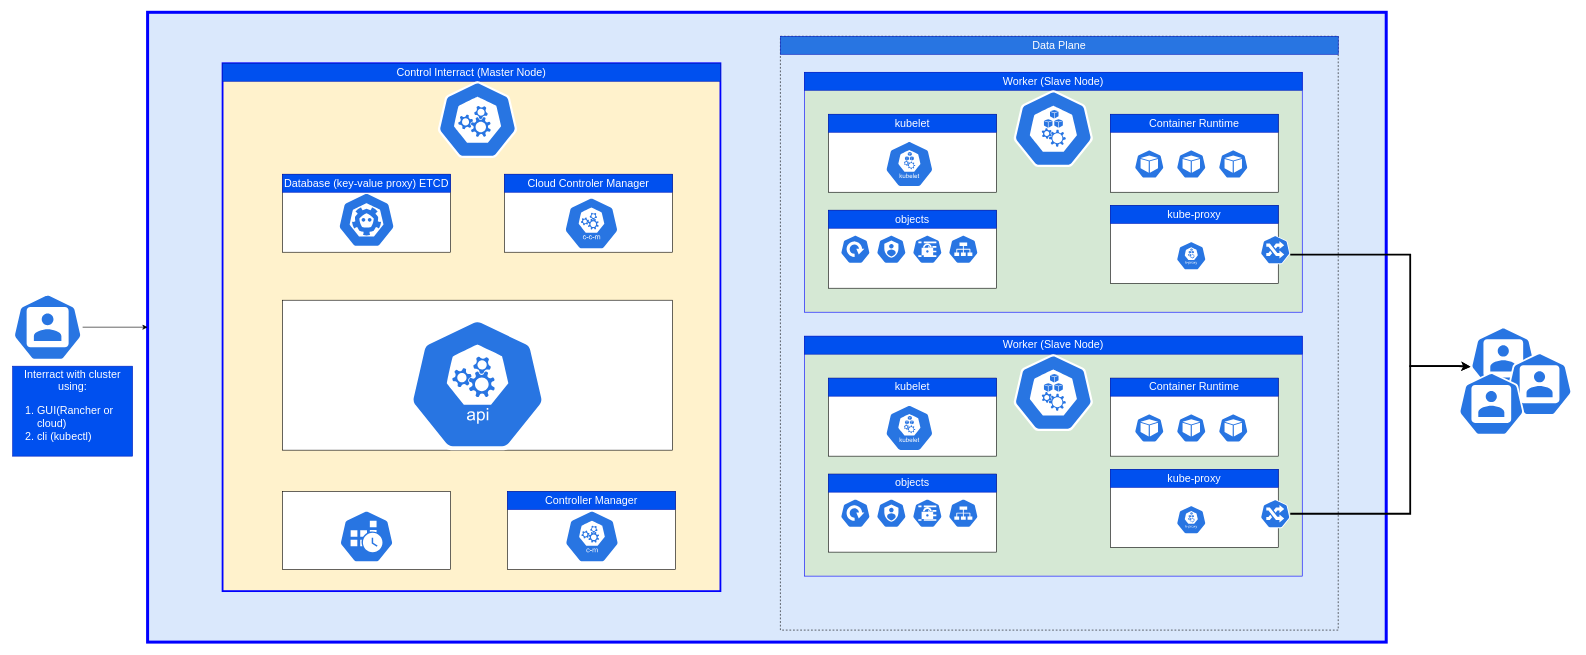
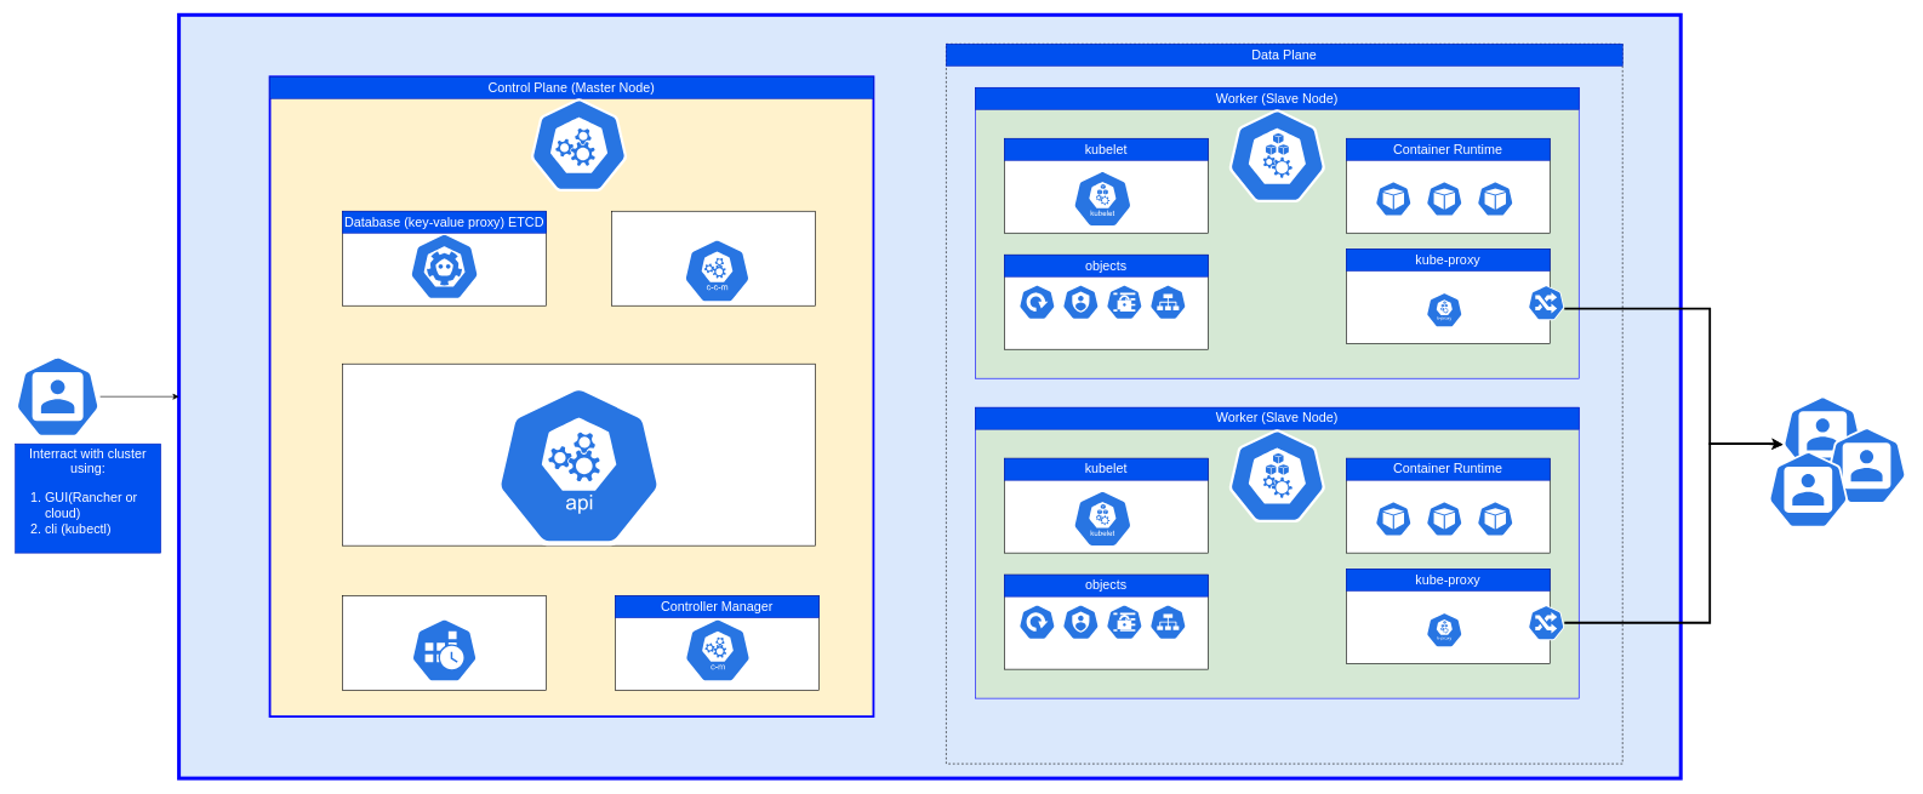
- <mxCell id="25" value="&lt;font style=&quot;font-size: 18px;&quot;&gt;Data Plane&lt;/font&gt;" style="rounded=0;whiteSpace=wrap;html=1;strokeColor=#001DBC;fillColor=#2875e2;fontColor=#ffffff;" vertex="1" parent="1"><mxGeometry x="1300" y="60" width="930" height="30" as="geometry" /></mxCell>
+ <mxCell id="25" value="&lt;font style=&quot;font-size: 18px;&quot;&gt;Data Plane&lt;/font&gt;" style="rounded=0;whiteSpace=wrap;html=1;strokeColor=#001DBC;fillColor=#0050ef;fontColor=#ffffff;" vertex="1" parent="1"><mxGeometry x="1300" y="60" width="930" height="30" as="geometry" /></mxCell>
- <mxCell id="6" value="&lt;font style=&quot;font-size: 18px;&quot;&gt;Control Interract (Master Node)&lt;/font&gt;" style="rounded=0;whiteSpace=wrap;html=1;strokeColor=#001DBC;fillColor=#0050ef;fontColor=#ffffff;" vertex="1" parent="1"><mxGeometry x="370" y="105" width="830" height="30" as="geometry" /></mxCell>
+ <mxCell id="6" value="&lt;font style=&quot;font-size: 18px;&quot;&gt;Control Plane (Master Node)&lt;/font&gt;" style="rounded=0;whiteSpace=wrap;html=1;strokeColor=#001DBC;fillColor=#0050ef;fontColor=#ffffff;" vertex="1" parent="1"><mxGeometry x="370" y="105" width="830" height="30" as="geometry" /></mxCell>
- <mxCell id="11" value="&lt;span style=&quot;font-size: 18px;&quot;&gt;Cloud Controler Manager&lt;/span&gt;" style="rounded=0;whiteSpace=wrap;html=1;strokeColor=#001DBC;fillColor=#0050ef;fontColor=#ffffff;" vertex="1" parent="1"><mxGeometry x="840" y="290" width="280" height="30" as="geometry" /></mxCell>
